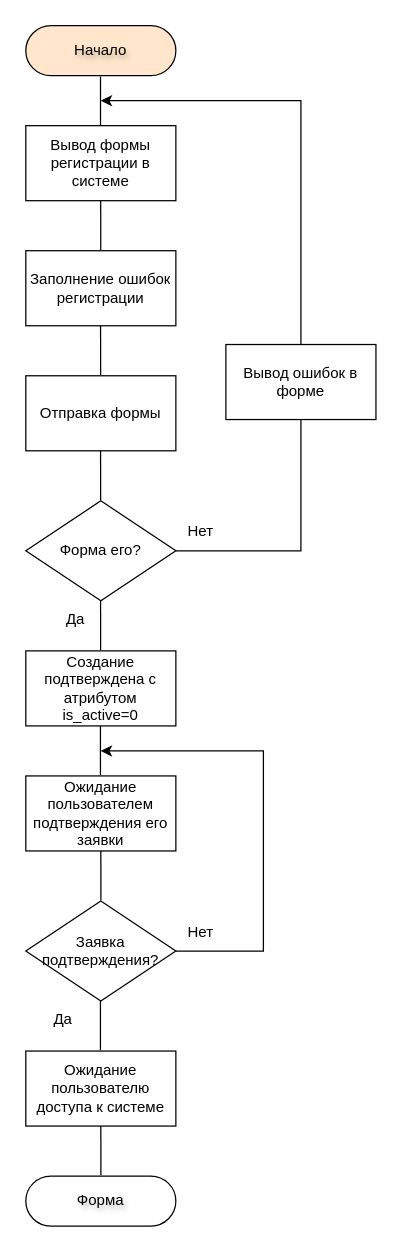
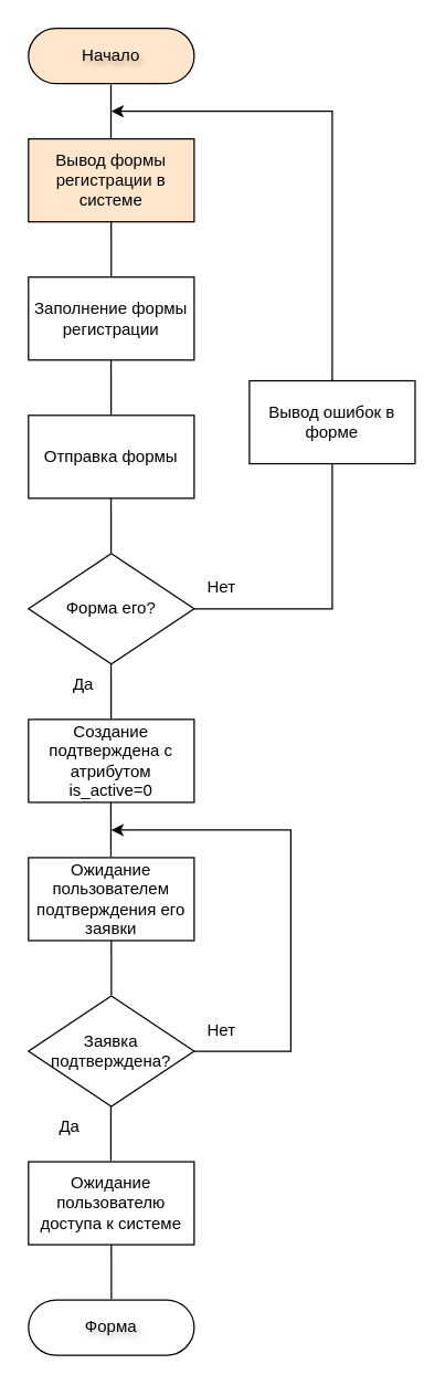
- <mxCell id="12" value="Вывод формы регистрации в системе" style="rounded=0;whiteSpace=wrap;html=1;" vertex="1" parent="1"><mxGeometry x="20" y="100" width="120" height="60" as="geometry" /></mxCell>
+ <mxCell id="12" value="Вывод формы регистрации в системе" style="rounded=0;whiteSpace=wrap;html=1;fillColor=#ffe6cc;" vertex="1" parent="1"><mxGeometry x="20" y="100" width="120" height="60" as="geometry" /></mxCell>
- <mxCell id="4" value="Заполнение ошибок регистрации" style="rounded=0;whiteSpace=wrap;html=1;" vertex="1" parent="1"><mxGeometry x="20" y="200" width="120" height="60" as="geometry" /></mxCell>
+ <mxCell id="4" value="Заполнение формы регистрации" style="rounded=0;whiteSpace=wrap;html=1;" vertex="1" parent="1"><mxGeometry x="20" y="200" width="120" height="60" as="geometry" /></mxCell>
- <mxCell id="21" value="Заявка подтверждения?" style="rhombus;whiteSpace=wrap;html=1;" vertex="1" parent="1"><mxGeometry x="20" y="720" width="120" height="80" as="geometry" /></mxCell>
+ <mxCell id="21" value="Заявка подтверждена?" style="rhombus;whiteSpace=wrap;html=1;" vertex="1" parent="1"><mxGeometry x="20" y="720" width="120" height="80" as="geometry" /></mxCell>
